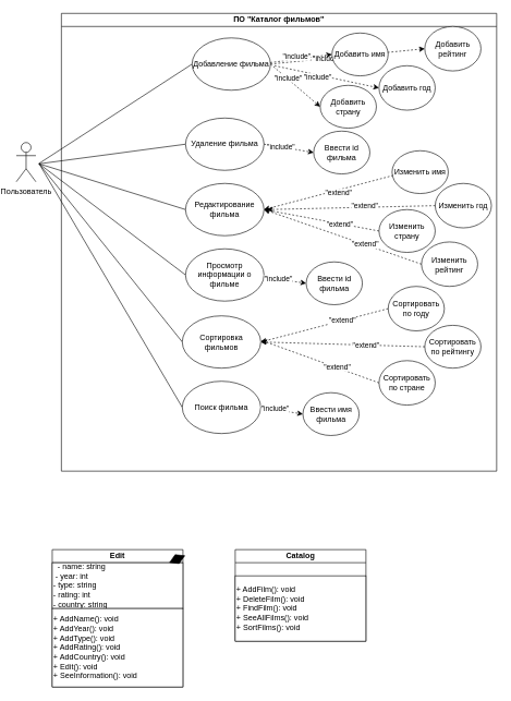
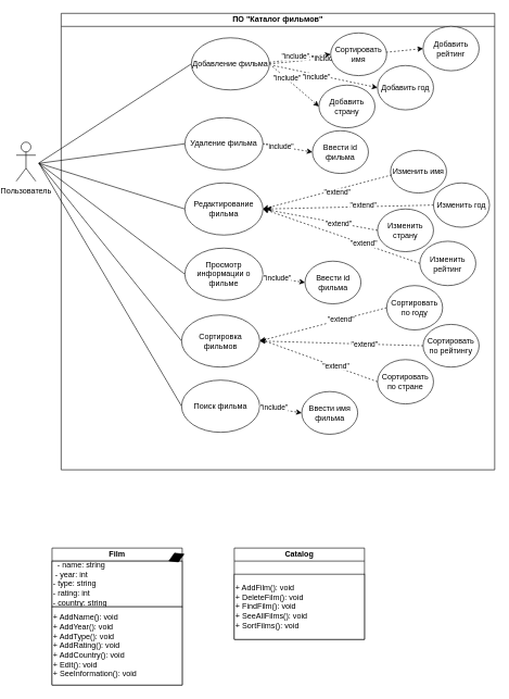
- <mxCell id="18" value="Добавить имя" style="ellipse;whiteSpace=wrap;html=1;" parent="8" vertex="1"><mxGeometry x="414" y="30" width="86" height="65.5" as="geometry" /></mxCell>
+ <mxCell id="18" value="Сортировать имя" style="ellipse;whiteSpace=wrap;html=1;" parent="8" vertex="1"><mxGeometry x="414" y="30" width="86" height="65.5" as="geometry" /></mxCell>
- <mxCell id="55" value="Edit" style="swimlane;whiteSpace=wrap;html=1;startSize=20;" parent="1" vertex="1"><mxGeometry x="75" y="840" width="200" height="210" as="geometry" /></mxCell>
+ <mxCell id="55" value="Film" style="swimlane;whiteSpace=wrap;html=1;startSize=20;" parent="1" vertex="1"><mxGeometry x="75" y="840" width="200" height="210" as="geometry" /></mxCell>
